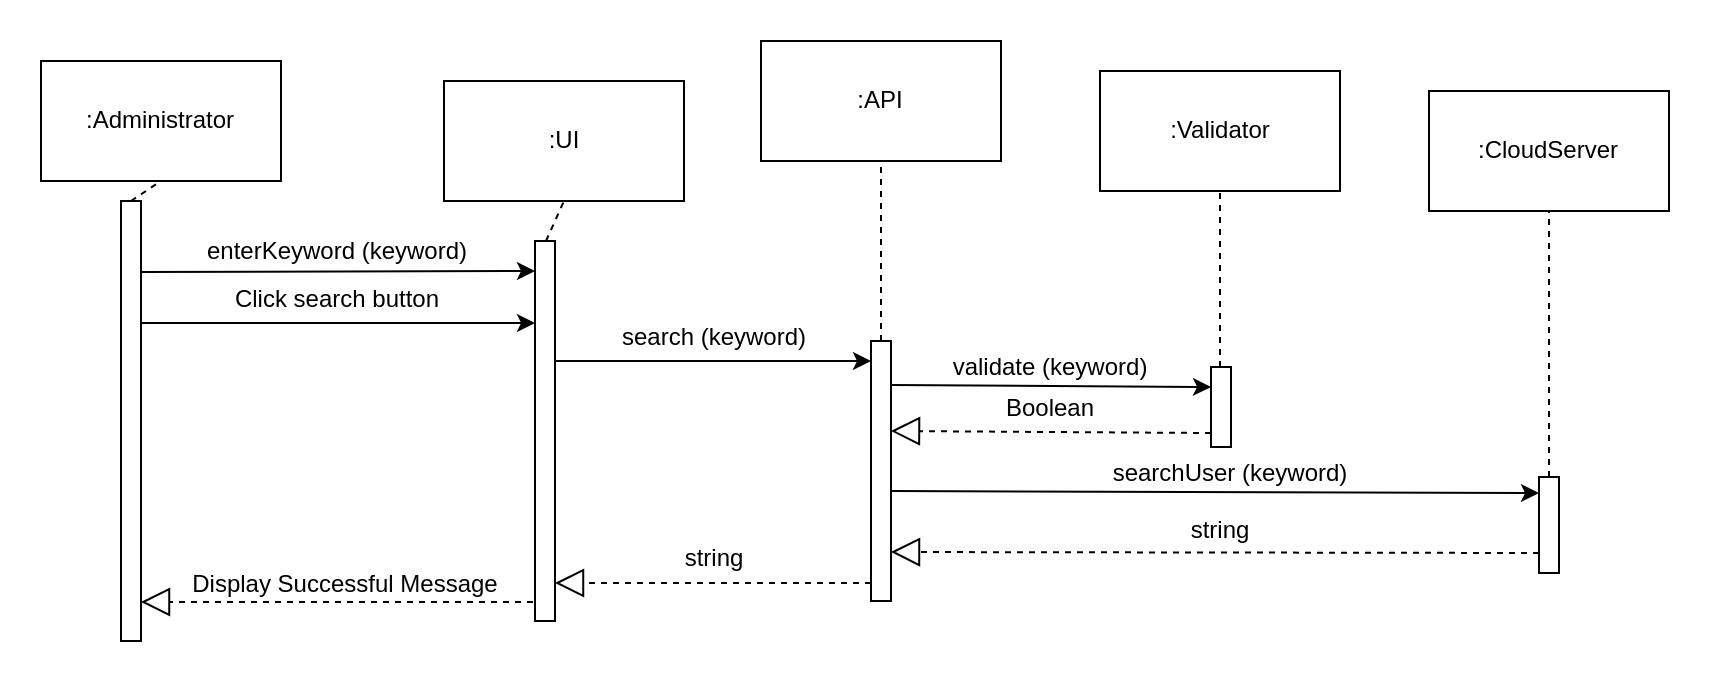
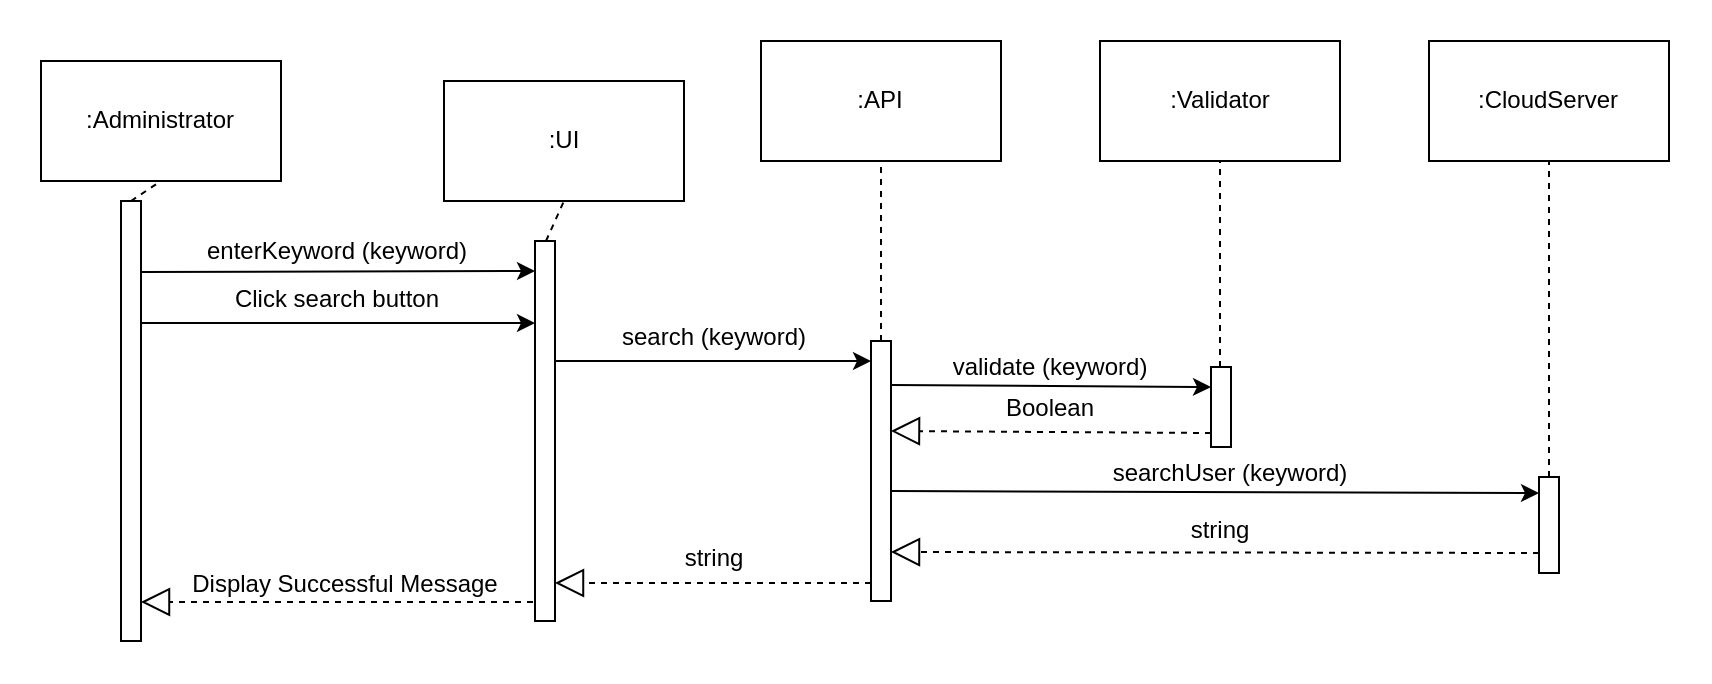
- <mxCell id="23" value=":Validator&lt;br&gt;" style="rounded=0;whiteSpace=wrap;html=1;" parent="1" vertex="1"><mxGeometry x="549.5" y="35" width="120" height="60" as="geometry" /></mxCell>
+ <mxCell id="23" value=":Validator&lt;br&gt;" style="rounded=0;whiteSpace=wrap;html=1;" parent="1" vertex="1"><mxGeometry x="549.5" y="20" width="120" height="60" as="geometry" /></mxCell>
- <mxCell id="17" value=":CloudServer&lt;br&gt;" style="rounded=0;whiteSpace=wrap;html=1;" parent="1" vertex="1"><mxGeometry x="714" y="45" width="120" height="60" as="geometry" /></mxCell>
+ <mxCell id="17" value=":CloudServer&lt;br&gt;" style="rounded=0;whiteSpace=wrap;html=1;" parent="1" vertex="1"><mxGeometry x="714" y="20" width="120" height="60" as="geometry" /></mxCell>
